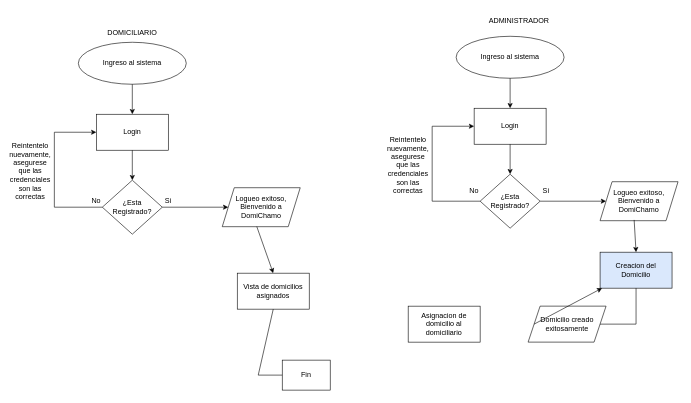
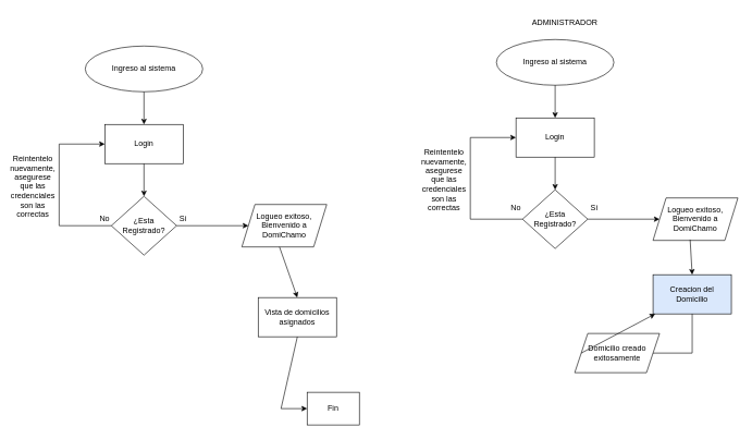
- <mxCell id="33" value="DOMICILIARIO" style="text;html=1;strokeColor=none;fillColor=none;align=center;verticalAlign=middle;whiteSpace=wrap;rounded=0;" vertex="1" parent="1"><mxGeometry x="190" y="40" width="60" height="30" as="geometry" /></mxCell>
- <mxCell id="16" value="Asignacion de domicilio al domiciliario" style="rounded=0;whiteSpace=wrap;html=1;" vertex="1" parent="1"><mxGeometry x="680" y="510" width="120" height="60" as="geometry" /></mxCell>
- <mxCell id="35" value="" style="endArrow=none;html=1;rounded=0;exitX=0.5;exitY=1;exitDx=0;exitDy=0;entryX=0;entryY=0.5;entryDx=0;entryDy=0;" edge="1" parent="1" source="32" target="34"><mxGeometry width="50" height="50" relative="1" as="geometry"><mxPoint x="390" y="580" as="sourcePoint" /><mxPoint x="440" y="530" as="targetPoint" /><Array as="points"><mxPoint x="430" y="625" /></Array></mxGeometry></mxCell>
+ <mxCell id="35" value="" style="endArrow=classic;html=1;rounded=0;exitX=0.5;exitY=1;exitDx=0;exitDy=0;entryX=0;entryY=0.5;entryDx=0;entryDy=0;" edge="1" parent="1" source="32" target="34"><mxGeometry width="50" height="50" relative="1" as="geometry"><mxPoint x="390" y="580" as="sourcePoint" /><mxPoint x="440" y="530" as="targetPoint" /><Array as="points"><mxPoint x="430" y="625" /></Array></mxGeometry></mxCell>
